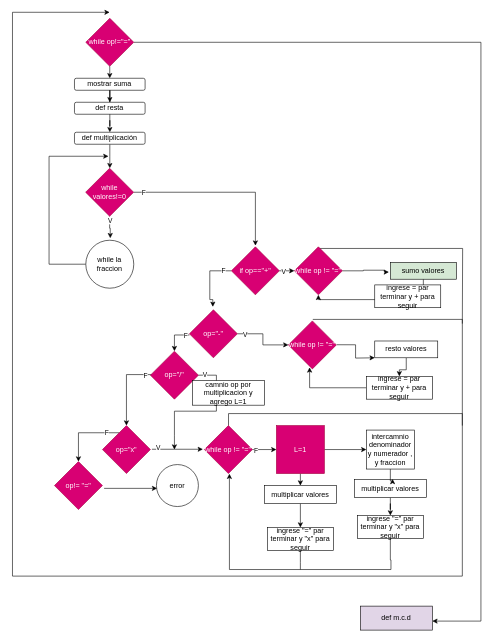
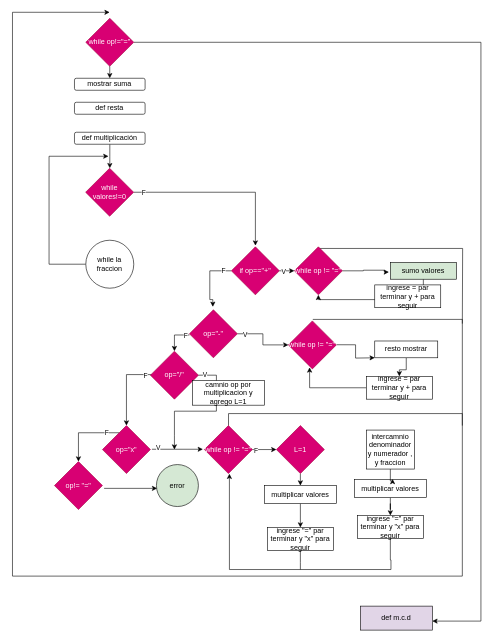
- <mxCell id="30" value="" style="edgeStyle=orthogonalEdgeStyle;rounded=0;orthogonalLoop=1;jettySize=auto;html=1;" edge="1" parent="1" source="29" target="31"><mxGeometry relative="1" as="geometry"><mxPoint x="182.24" y="280" as="targetPoint" /><mxPoint x="182" y="130" as="sourcePoint" /></mxGeometry></mxCell>
- <mxCell id="32" value="" style="edgeStyle=orthogonalEdgeStyle;rounded=0;orthogonalLoop=1;jettySize=auto;html=1;" edge="1" parent="1" source="31" target="33"><mxGeometry relative="1" as="geometry"><mxPoint x="182.24" y="280" as="targetPoint" /><mxPoint x="182" y="170" as="sourcePoint" /></mxGeometry></mxCell>
- <mxCell id="44" style="edgeStyle=orthogonalEdgeStyle;rounded=0;orthogonalLoop=1;jettySize=auto;html=1;entryX=0.51;entryY=-0.042;entryDx=0;entryDy=0;entryPerimeter=0;" edge="1" parent="1" source="46" target="43"><mxGeometry relative="1" as="geometry" /></mxCell>
- <mxCell id="45" value="V" style="edgeLabel;html=1;align=center;verticalAlign=middle;resizable=0;points=[];" vertex="1" connectable="0" parent="44"><mxGeometry x="-0.663" relative="1" as="geometry"><mxPoint as="offset" /></mxGeometry></mxCell>
- <mxCell id="37" value="resto valores" style="rounded=0;whiteSpace=wrap;html=1;" vertex="1" parent="1"><mxGeometry x="624" y="568" width="105" height="28" as="geometry" /></mxCell>
+ <mxCell id="37" value="resto mostrar" style="rounded=0;whiteSpace=wrap;html=1;" vertex="1" parent="1"><mxGeometry x="624" y="568" width="105" height="28" as="geometry" /></mxCell>
- <mxCell id="67" value="L=1" style="whiteSpace=wrap;html=1;fillColor=#d80073;fontColor=#ffffff;strokeColor=#A50040;rounded=0;" vertex="1" parent="1"><mxGeometry x="460" y="709" width="80" height="80" as="geometry" /></mxCell>
+ <mxCell id="67" value="L=1" style="rhombus;whiteSpace=wrap;html=1;fillColor=#d80073;fontColor=#ffffff;strokeColor=#A50040;" vertex="1" parent="1"><mxGeometry x="460" y="709" width="80" height="80" as="geometry" /></mxCell>
- <mxCell id="65" value="" style="edgeStyle=orthogonalEdgeStyle;rounded=0;orthogonalLoop=1;jettySize=auto;html=1;" edge="1" parent="1" source="67" target="63"><mxGeometry relative="1" as="geometry" /></mxCell>
- <mxCell id="25" value="error" style="ellipse;whiteSpace=wrap;html=1;aspect=fixed;" parent="1" vertex="1"><mxGeometry x="260" y="774" width="70" height="70" as="geometry" /></mxCell>
+ <mxCell id="25" value="error" style="ellipse;whiteSpace=wrap;html=1;aspect=fixed;fillColor=#d5e8d4;" parent="1" vertex="1"><mxGeometry x="260" y="774" width="70" height="70" as="geometry" /></mxCell>
